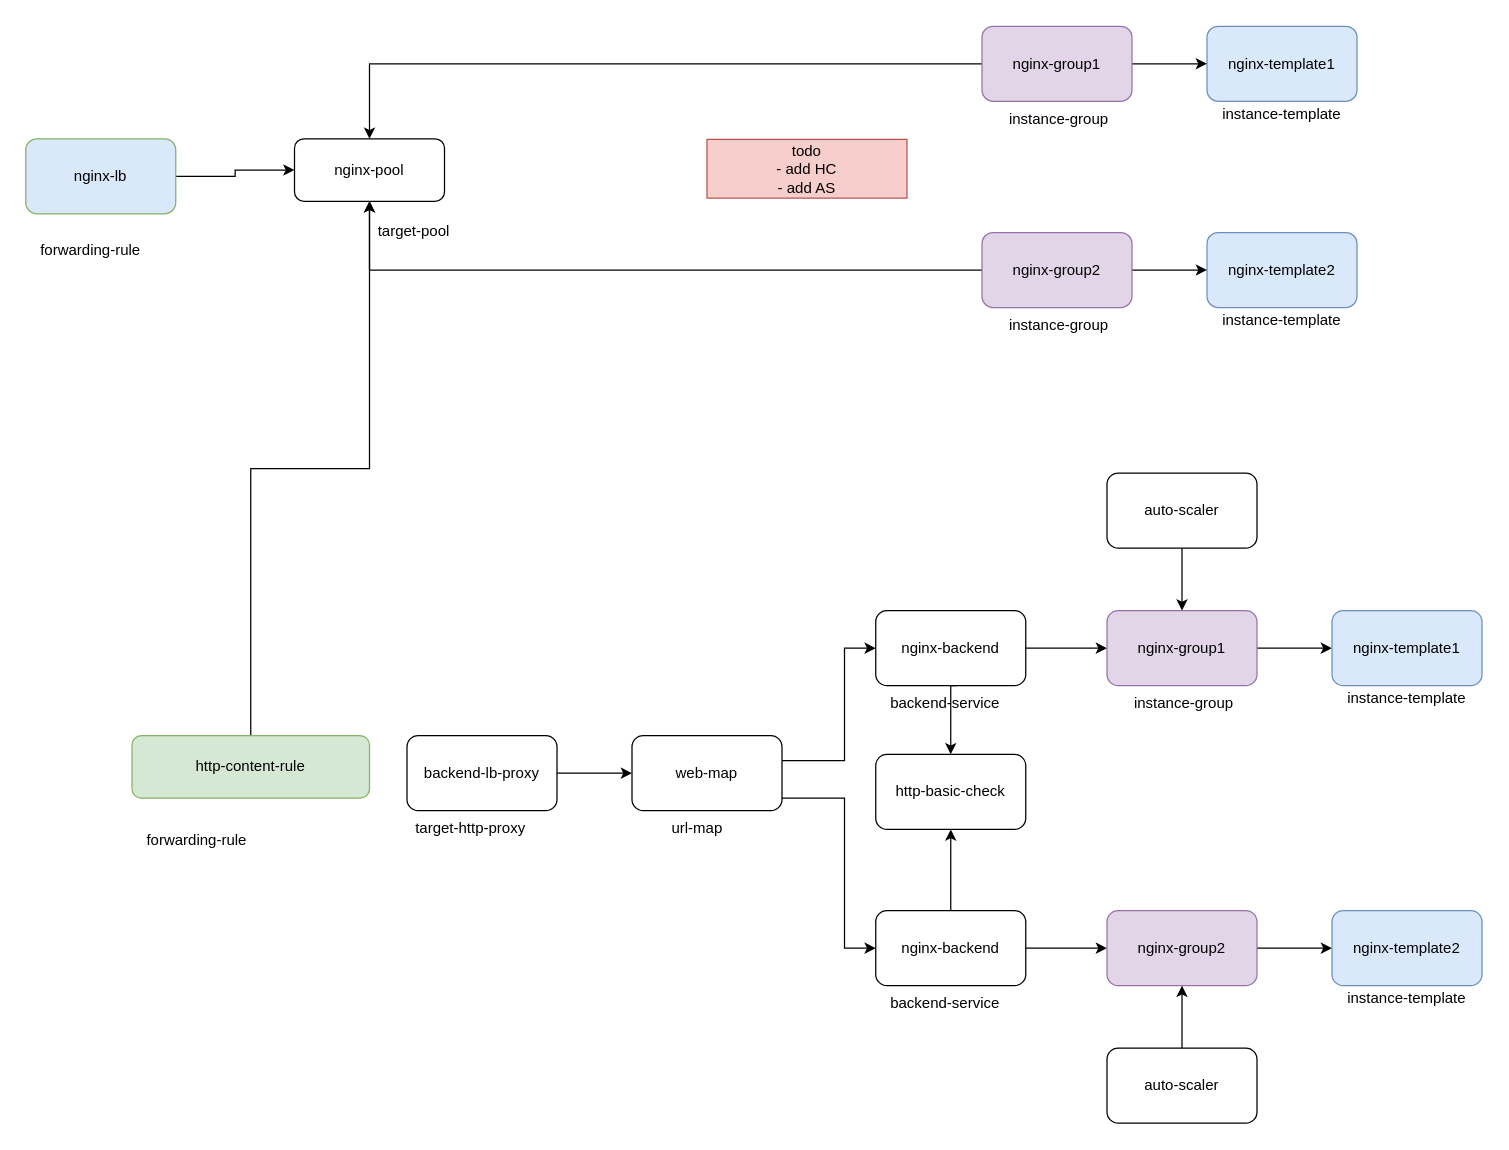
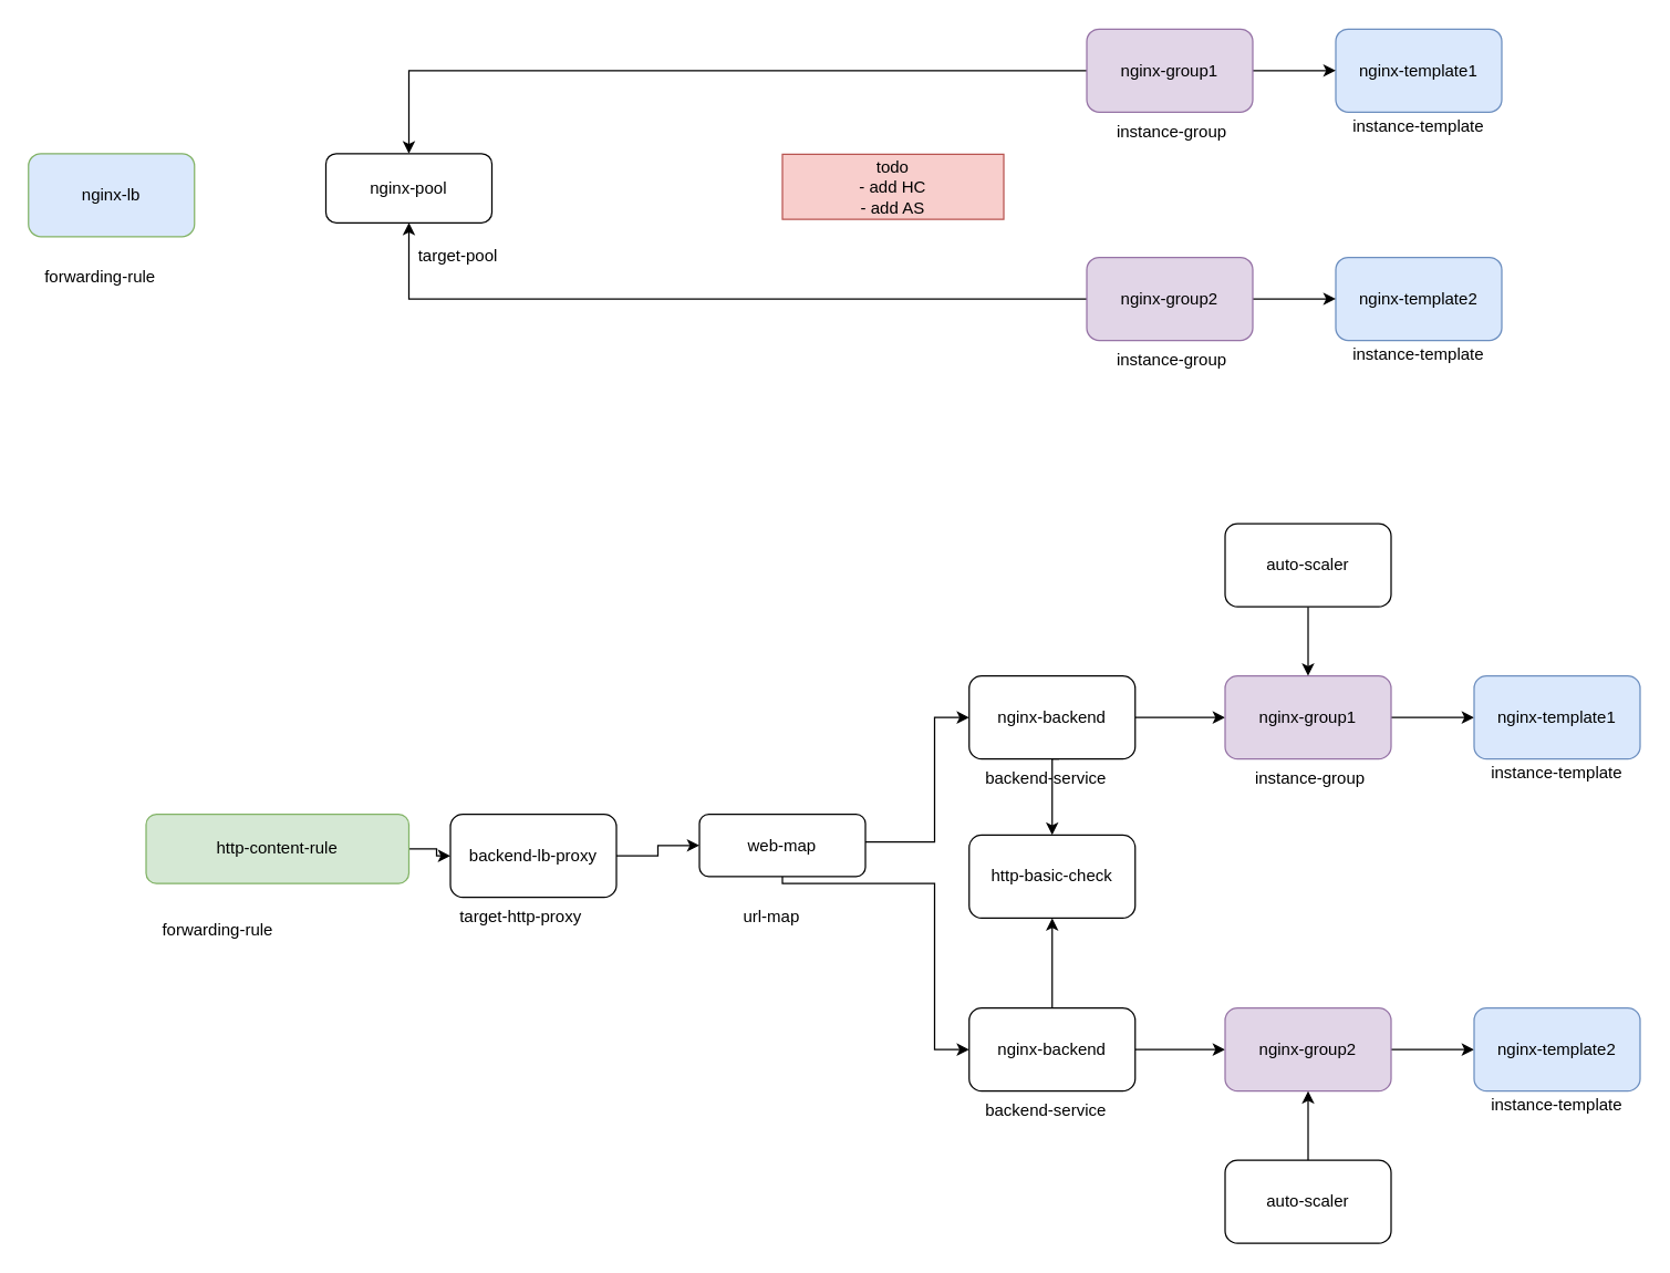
- <mxCell id="18" style="edgeStyle=orthogonalEdgeStyle;rounded=0;orthogonalLoop=1;jettySize=auto;html=1;entryX=0;entryY=0.5;entryDx=0;entryDy=0;" parent="1" source="19" target="12" edge="1"><mxGeometry relative="1" as="geometry" /></mxCell>
- <mxCell id="33" style="edgeStyle=orthogonalEdgeStyle;rounded=0;orthogonalLoop=1;jettySize=auto;html=1;" parent="1" source="34" target="12" edge="1"><mxGeometry relative="1" as="geometry" /></mxCell>
+ <mxCell id="33" style="edgeStyle=orthogonalEdgeStyle;rounded=0;orthogonalLoop=1;jettySize=auto;html=1;entryX=0;entryY=0.5;entryDx=0;entryDy=0;" parent="1" source="34" target="9" edge="1"><mxGeometry relative="1" as="geometry" /></mxCell>
- <mxCell id="7" value="&lt;span&gt;web-map&lt;/span&gt;&lt;br&gt;" style="rounded=1;whiteSpace=wrap;html=1;" parent="1" vertex="1"><mxGeometry x="505" y="588" width="120" height="60" as="geometry" /></mxCell>
+ <mxCell id="7" value="&lt;span&gt;web-map&lt;/span&gt;&lt;br&gt;" style="rounded=1;whiteSpace=wrap;html=1;" parent="1" vertex="1"><mxGeometry x="505" y="588" width="120" height="45" as="geometry" /></mxCell>
